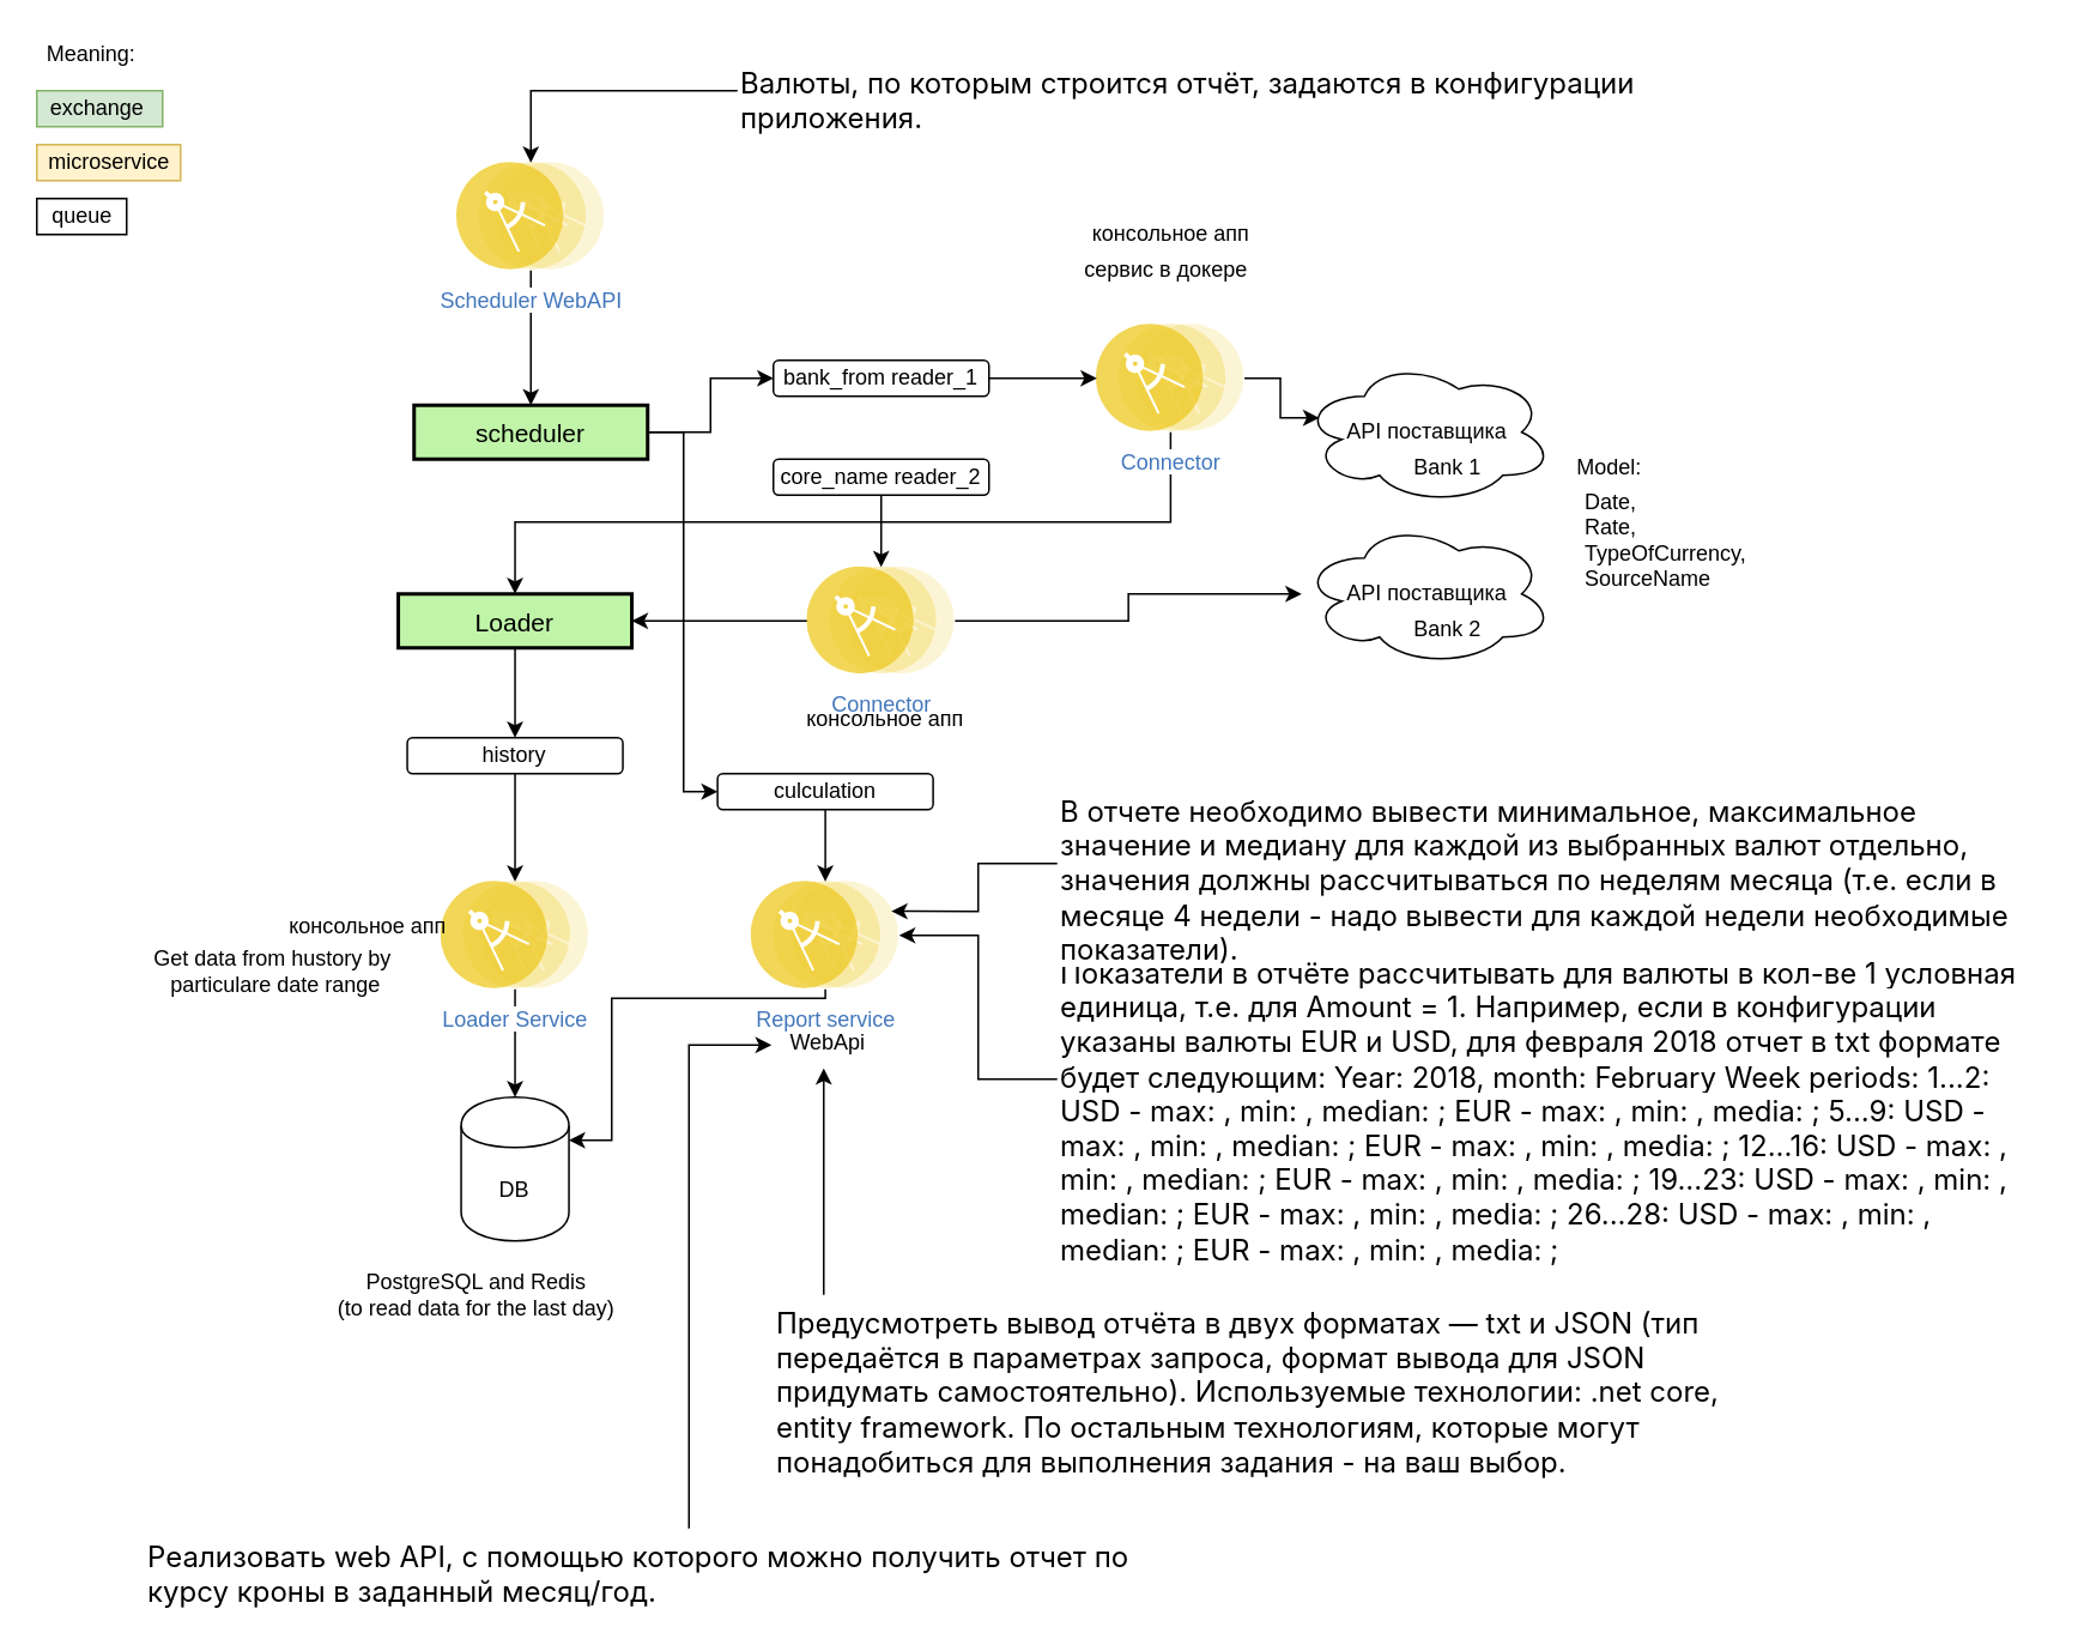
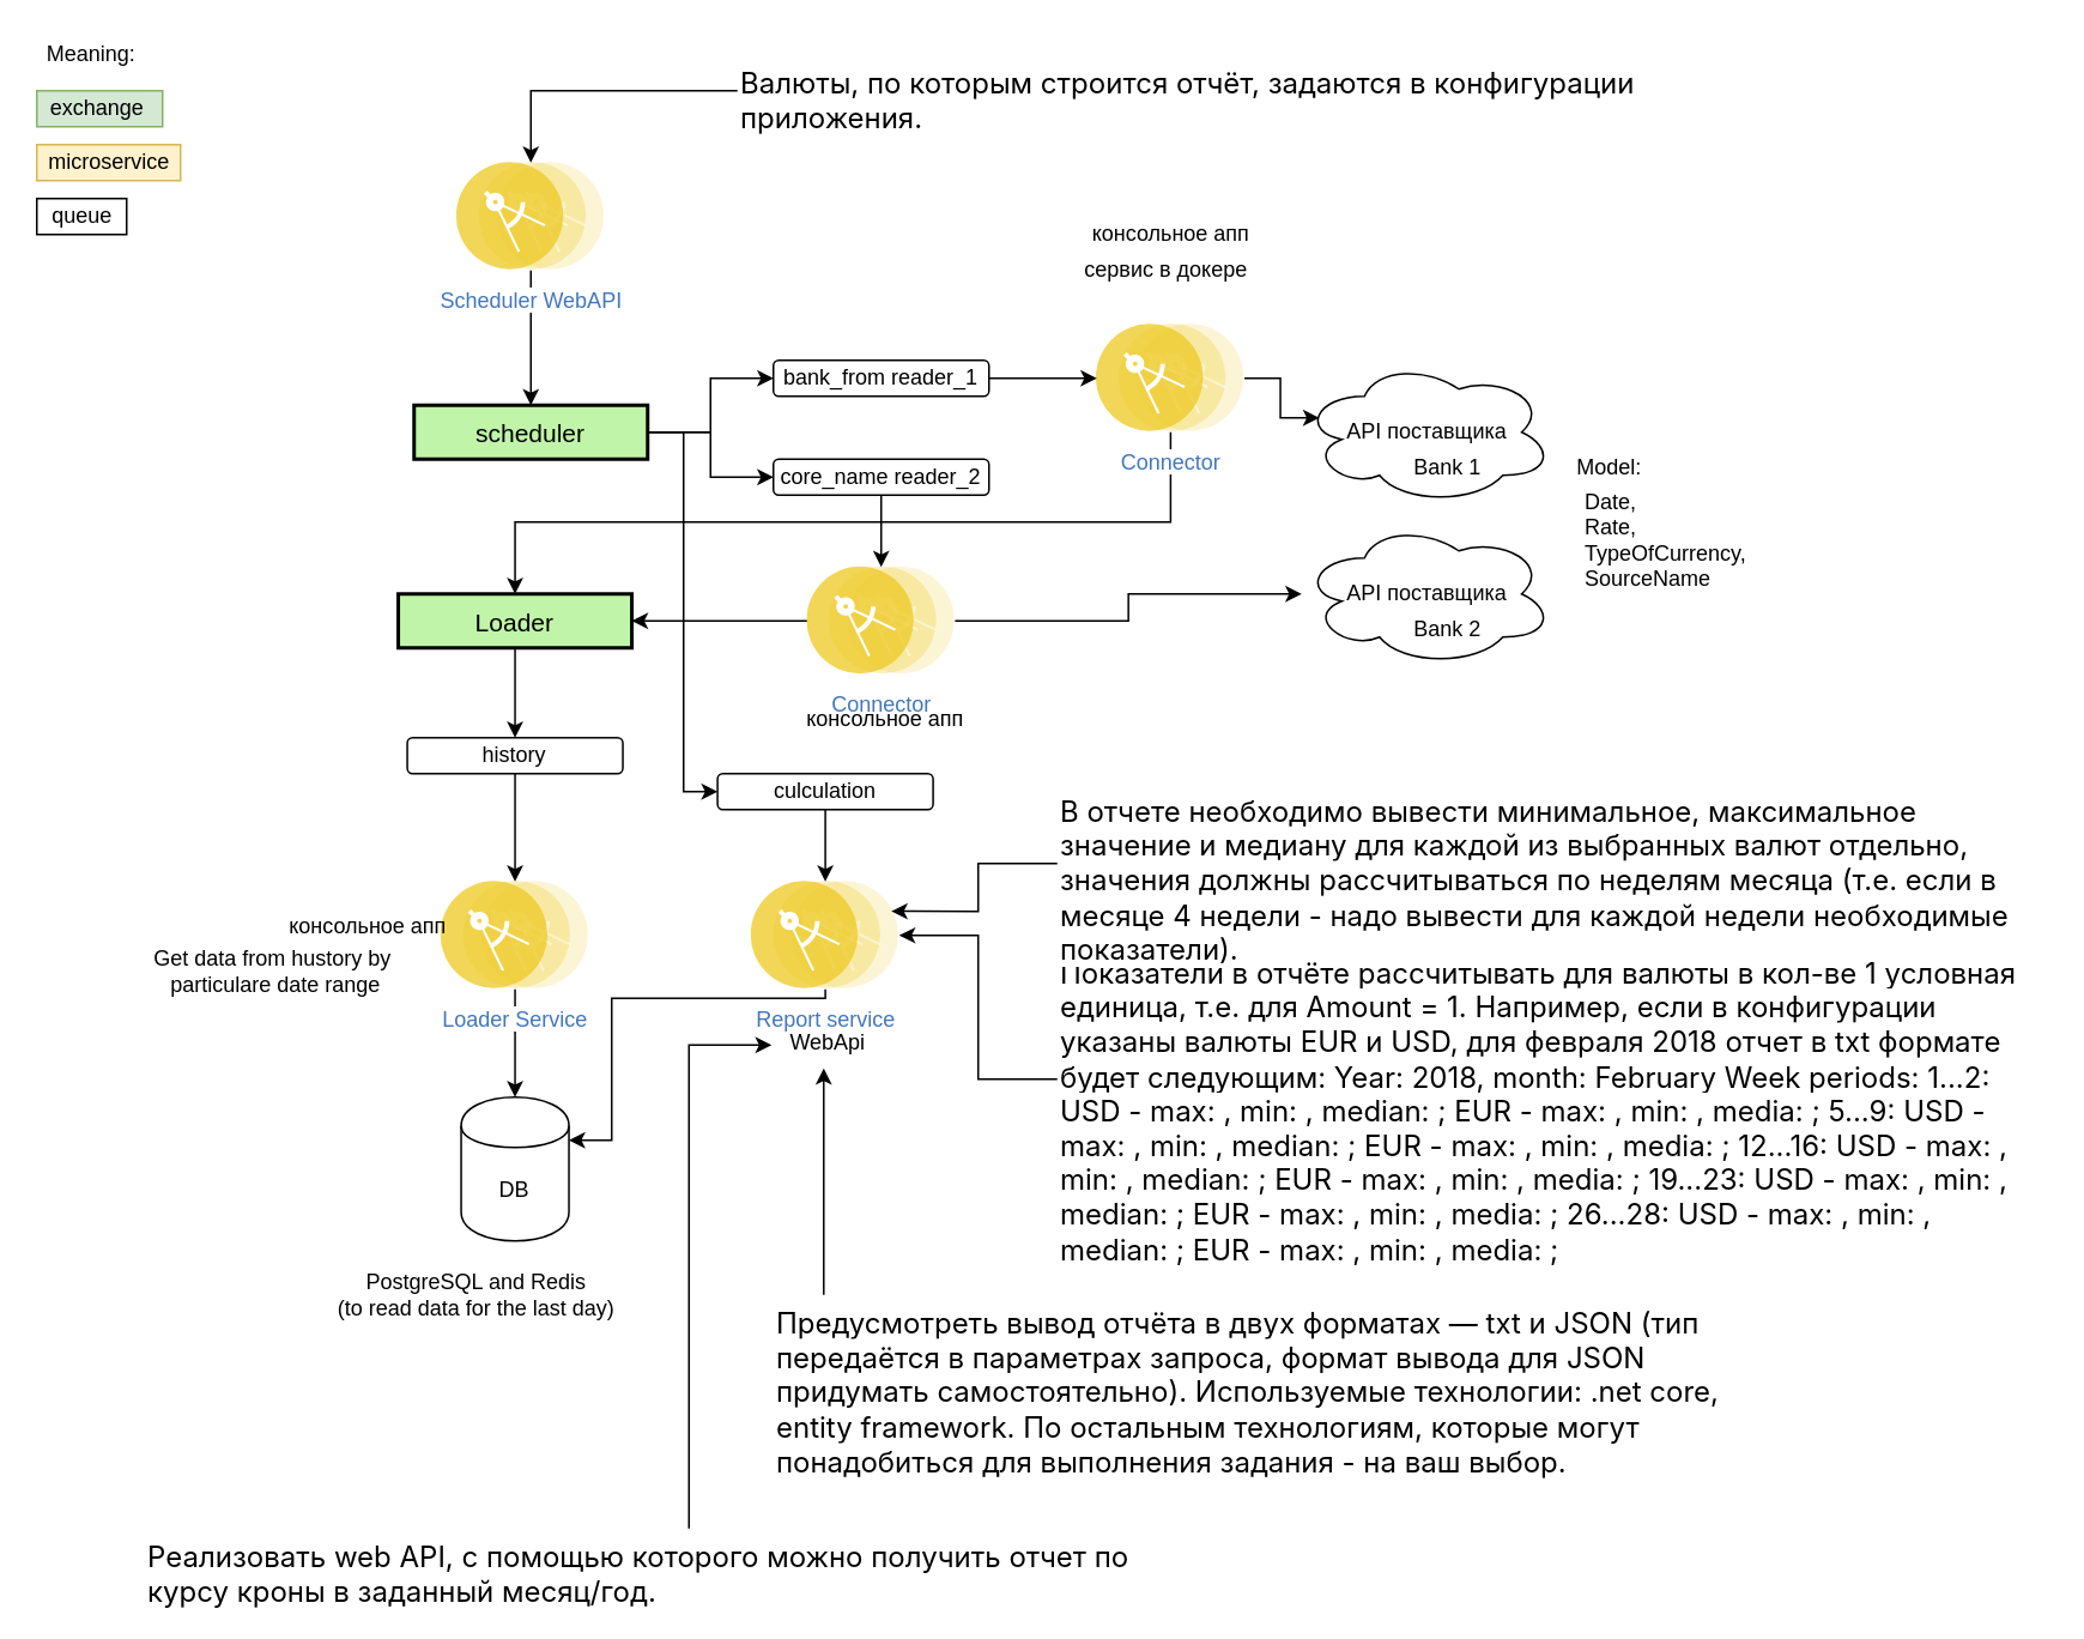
+ <mxCell id="5" style="edgeStyle=orthogonalEdgeStyle;rounded=0;orthogonalLoop=1;jettySize=auto;html=1;entryX=0;entryY=0.5;entryDx=0;entryDy=0;" parent="1" source="8" target="13" edge="1"><mxGeometry relative="1" as="geometry" /></mxCell>
